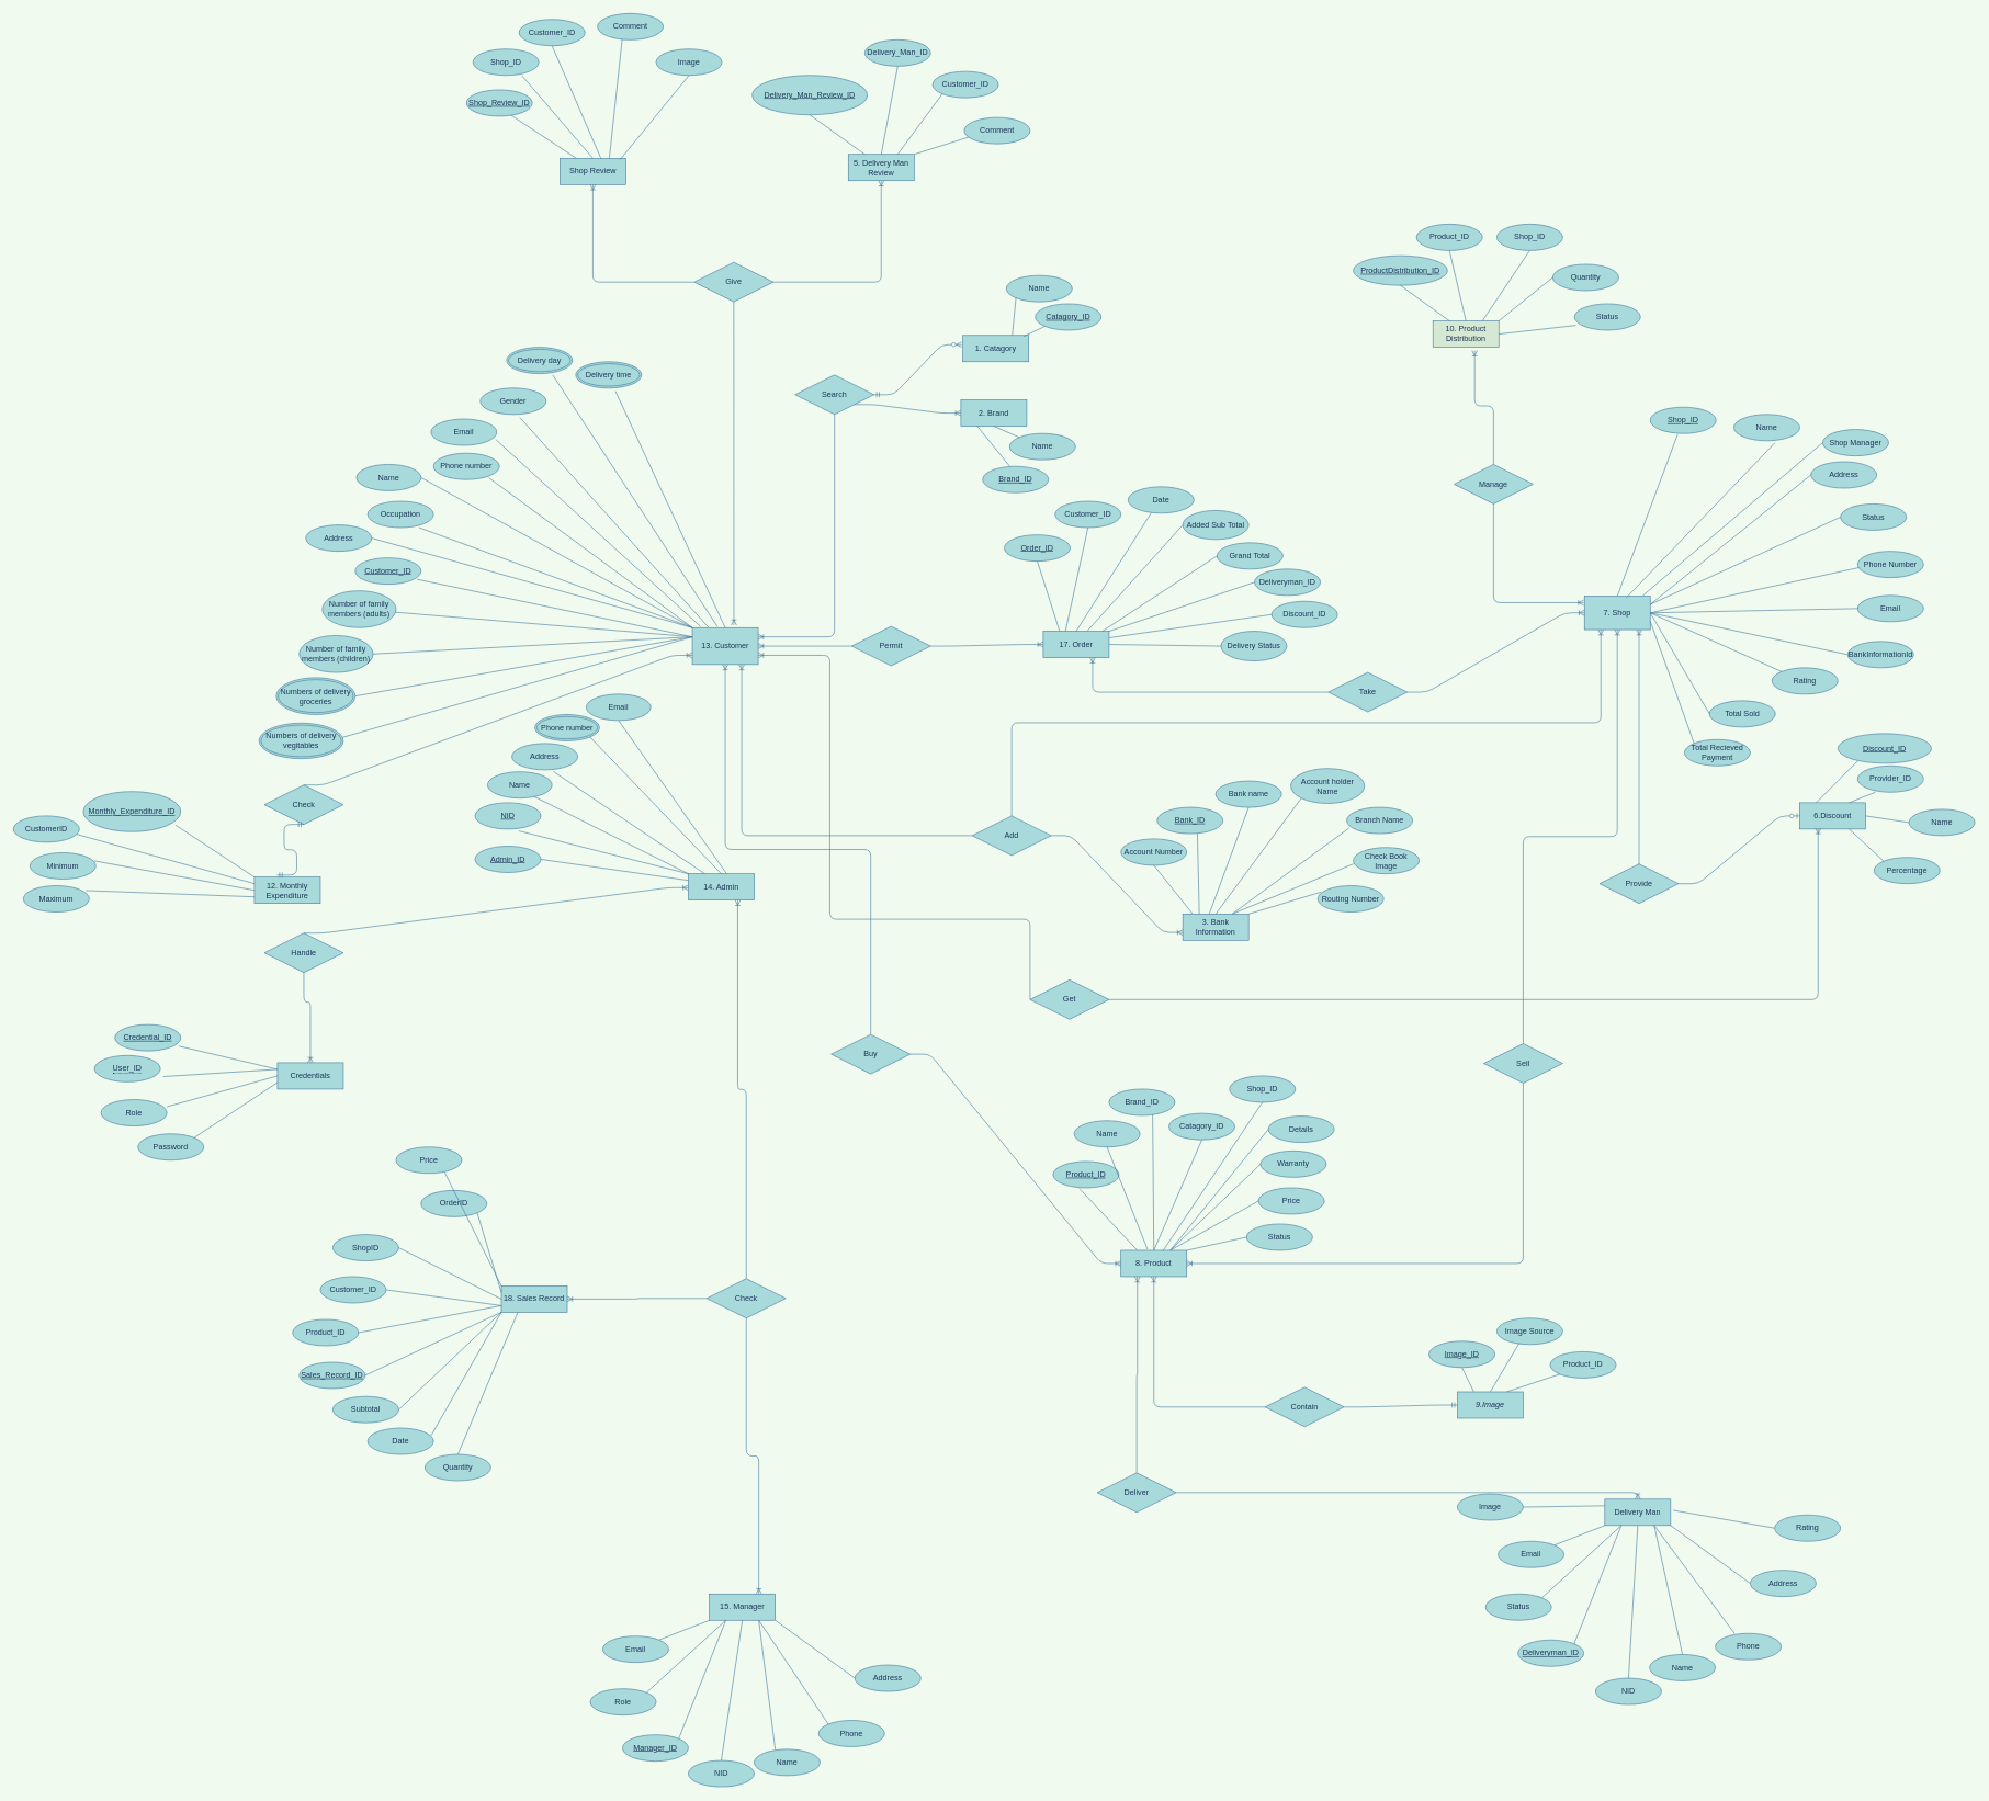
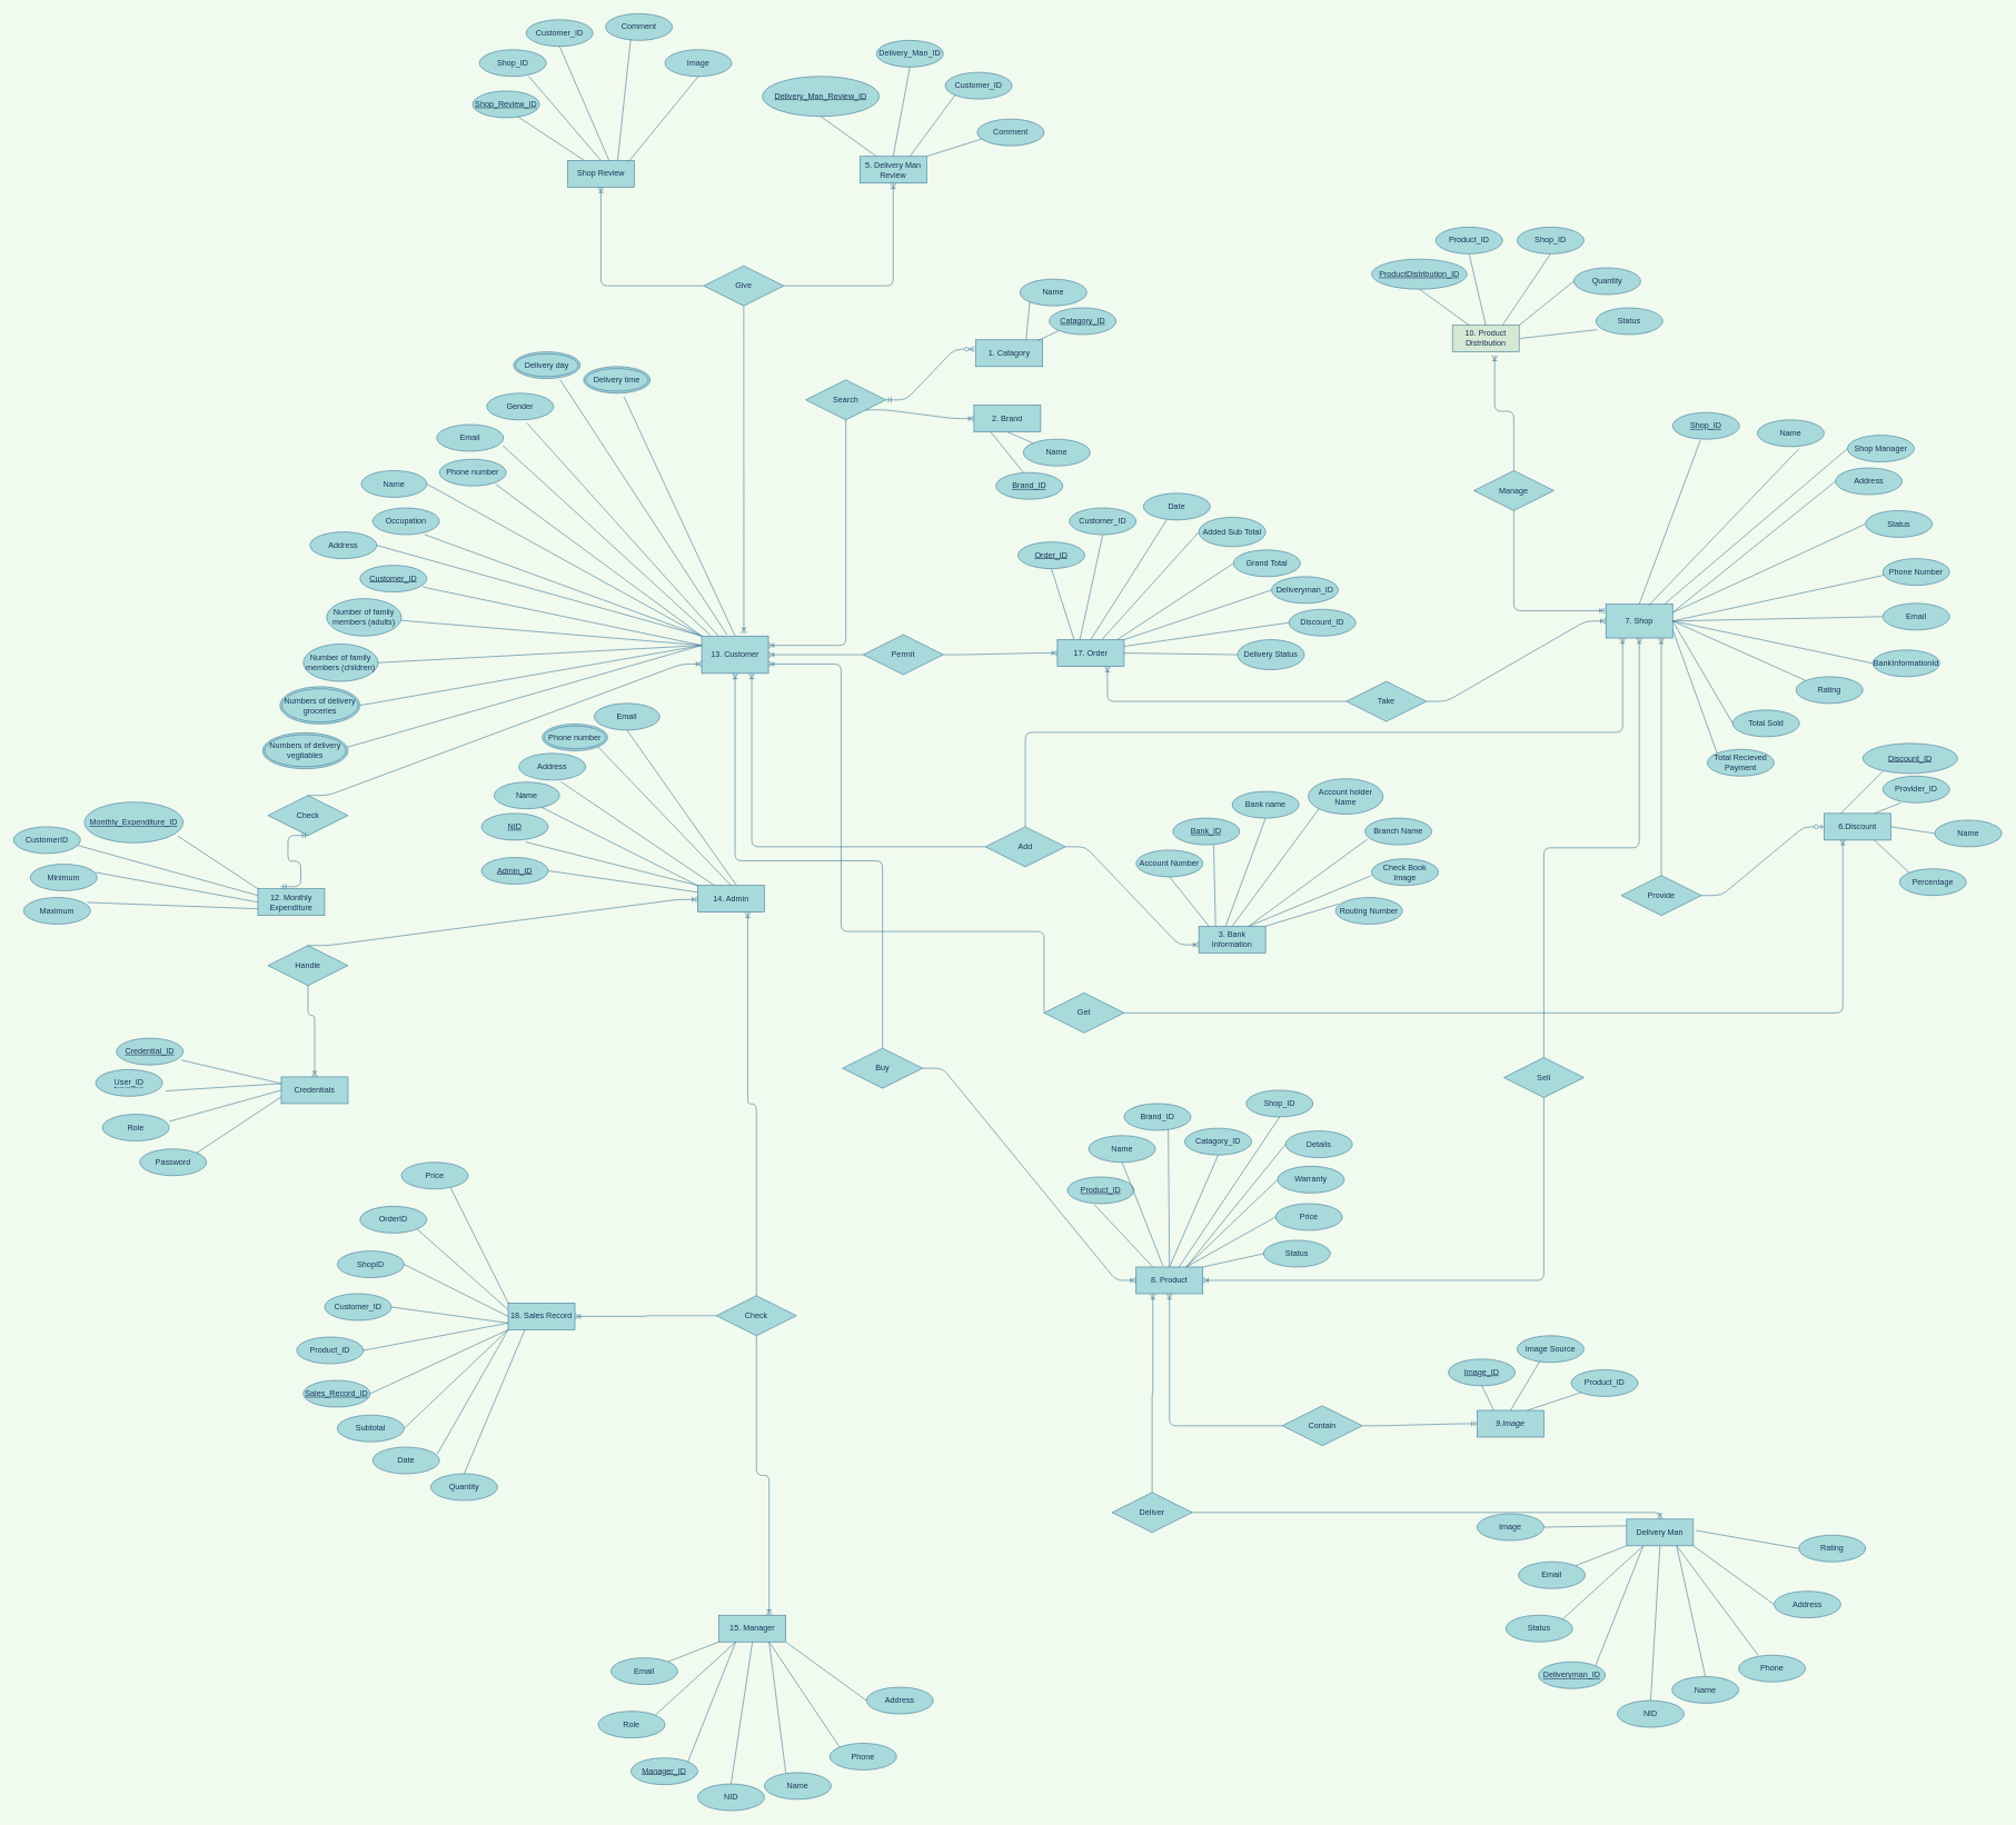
- <mxCell id="211" value="&lt;span&gt;OrderID&lt;/span&gt;" style="ellipse;whiteSpace=wrap;html=1;align=center;rounded=0;sketch=0;fontColor=#1D3557;strokeColor=#457B9D;fillColor=#A8DADC;" parent="1" vertex="1"><mxGeometry x="639" y="1808" width="100" height="40" as="geometry" /></mxCell>
+ <mxCell id="211" value="&lt;span&gt;OrderID&lt;/span&gt;" style="ellipse;whiteSpace=wrap;html=1;align=center;rounded=0;sketch=0;fontColor=#1D3557;strokeColor=#457B9D;fillColor=#A8DADC;" parent="1" vertex="1"><mxGeometry x="539" y="1808" width="100" height="40" as="geometry" /></mxCell>
